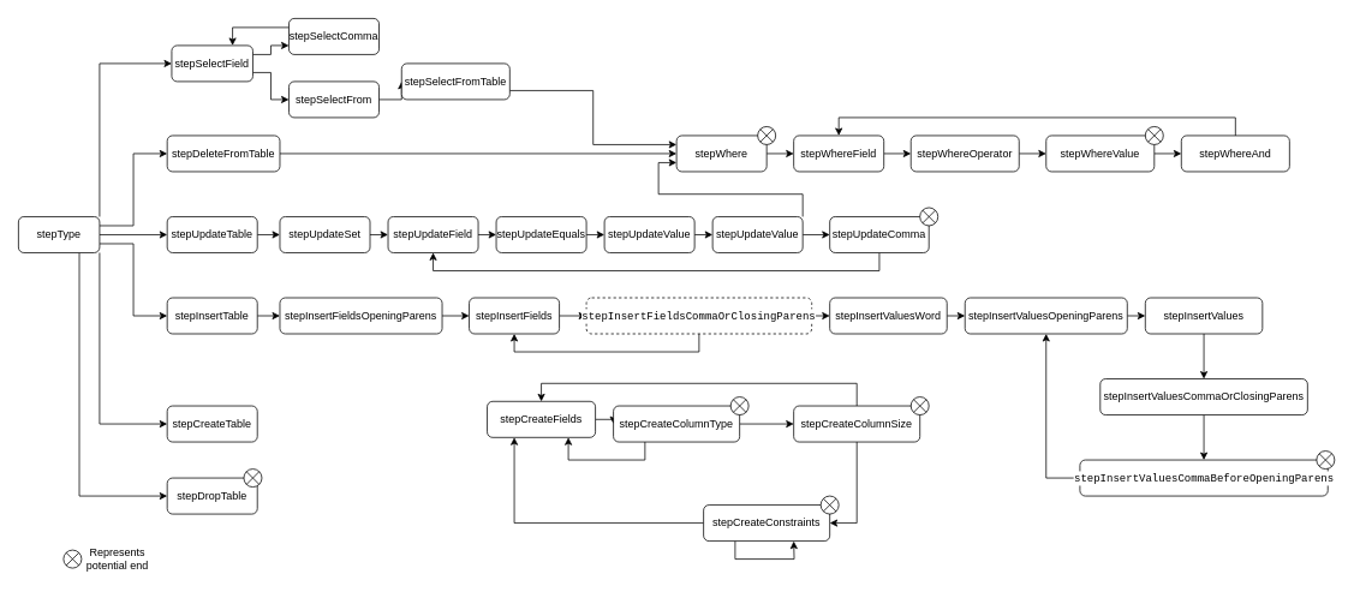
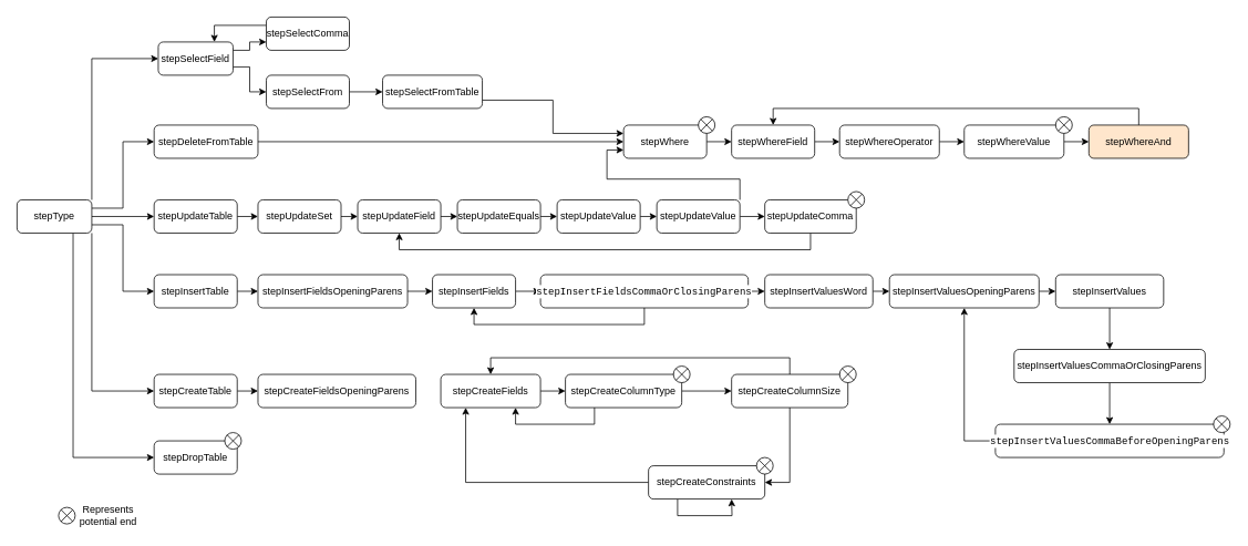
- <mxCell id="17" value="&lt;font style=&quot;font-size: 12px;&quot;&gt;stepSelectFromTable&lt;/font&gt;" style="rounded=1;whiteSpace=wrap;html=1;" parent="1" vertex="1"><mxGeometry x="445" y="70" width="120" height="40" as="geometry" /></mxCell>
+ <mxCell id="17" value="&lt;font style=&quot;font-size: 12px;&quot;&gt;stepSelectFromTable&lt;/font&gt;" style="rounded=1;whiteSpace=wrap;html=1;" parent="1" vertex="1"><mxGeometry x="460" y="90" width="120" height="40" as="geometry" /></mxCell>
- <mxCell id="49" value="stepWhereAnd" style="rounded=1;whiteSpace=wrap;html=1;" parent="1" vertex="1"><mxGeometry x="1310" y="150" width="120" height="40" as="geometry" /></mxCell>
+ <mxCell id="49" value="stepWhereAnd" style="rounded=1;whiteSpace=wrap;html=1;fillColor=#ffe6cc;" parent="1" vertex="1"><mxGeometry x="1310" y="150" width="120" height="40" as="geometry" /></mxCell>
- <mxCell id="54" value="&lt;div style=&quot;font-family: Consolas, &amp;quot;Courier New&amp;quot;, monospace; font-weight: normal; font-size: 12px; line-height: 16px; white-space: pre;&quot;&gt;&lt;div style=&quot;font-size: 12px;&quot;&gt;&lt;span style=&quot;font-size: 12px;&quot;&gt;stepInsertFieldsCommaOrClosingParens&lt;/span&gt;&lt;/div&gt;&lt;/div&gt;" style="rounded=1;whiteSpace=wrap;html=1;fontSize=12;fontColor=default;labelBackgroundColor=default;dashed=1;" parent="1" vertex="1"><mxGeometry x="650" y="330" width="250" height="40" as="geometry" /></mxCell>
+ <mxCell id="54" value="&lt;div style=&quot;font-family: Consolas, &amp;quot;Courier New&amp;quot;, monospace; font-weight: normal; font-size: 12px; line-height: 16px; white-space: pre;&quot;&gt;&lt;div style=&quot;font-size: 12px;&quot;&gt;&lt;span style=&quot;font-size: 12px;&quot;&gt;stepInsertFieldsCommaOrClosingParens&lt;/span&gt;&lt;/div&gt;&lt;/div&gt;" style="rounded=1;whiteSpace=wrap;html=1;fontSize=12;fontColor=default;labelBackgroundColor=default;" parent="1" vertex="1"><mxGeometry x="650" y="330" width="250" height="40" as="geometry" /></mxCell>
- <mxCell id="72" value="stepCreateFields" style="rounded=1;whiteSpace=wrap;html=1;fontSize=12;" vertex="1" parent="1"><mxGeometry x="540" y="445" width="120" height="40" as="geometry" /></mxCell>
+ <mxCell id="72" value="stepCreateFields" style="rounded=1;whiteSpace=wrap;html=1;fontSize=12;" vertex="1" parent="1"><mxGeometry x="530" y="450" width="120" height="40" as="geometry" /></mxCell>
+ <mxCell id="24" style="edgeStyle=orthogonalEdgeStyle;rounded=0;orthogonalLoop=1;jettySize=auto;html=1;exitX=1;exitY=0.5;exitDx=0;exitDy=0;entryX=0;entryY=0.5;entryDx=0;entryDy=0;" edge="1" parent="1" source="25" target="70"><mxGeometry relative="1" as="geometry" /></mxCell>
+ <mxCell id="70" value="stepCreateFieldsOpeningParens" style="rounded=1;whiteSpace=wrap;html=1;fontSize=12;" vertex="1" parent="1"><mxGeometry x="310" y="450" width="190" height="40" as="geometry" /></mxCell>
